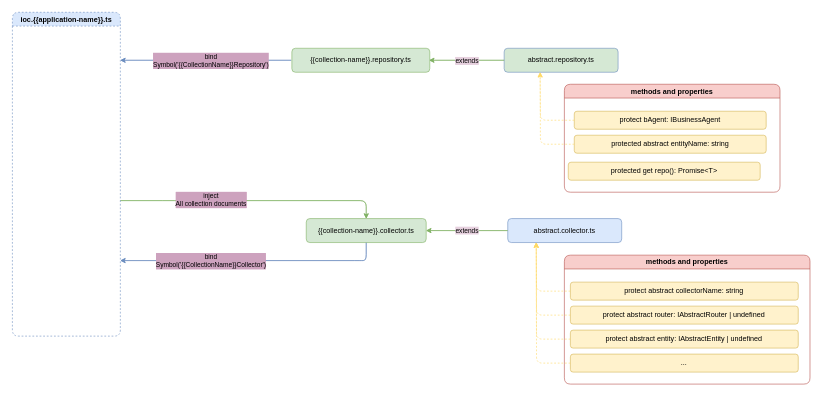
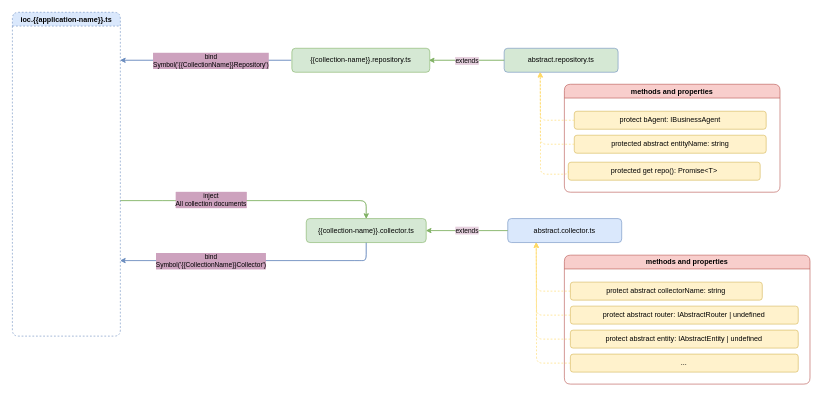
+ <mxCell id="40" style="edgeStyle=orthogonalEdgeStyle;rounded=1;sketch=0;jumpStyle=none;orthogonalLoop=1;jettySize=auto;html=1;entryX=0.319;entryY=1.004;entryDx=0;entryDy=0;entryPerimeter=0;shadow=0;dashed=1;strokeWidth=1;exitX=0;exitY=0.5;exitDx=0;exitDy=0;labelBackgroundColor=#FFF2CC;fillColor=#fff2cc;strokeColor=#FFD966;" parent="1" source="38" target="12" edge="1"><mxGeometry relative="1" as="geometry"><Array as="points"><mxPoint x="901" y="290" /></Array></mxGeometry></mxCell>
- <mxCell id="14" value="protect abstract collectorName: string" style="rounded=1;whiteSpace=wrap;html=1;fillColor=#fff2cc;strokeColor=#d6b656;" parent="13" vertex="1"><mxGeometry x="10" y="45" width="380" height="30" as="geometry" /></mxCell>
+ <mxCell id="14" value="protect abstract collectorName: string" style="rounded=1;whiteSpace=wrap;html=1;fillColor=#fff2cc;strokeColor=#d6b656;" parent="13" vertex="1"><mxGeometry x="10" y="45" width="320" height="30" as="geometry" /></mxCell>
